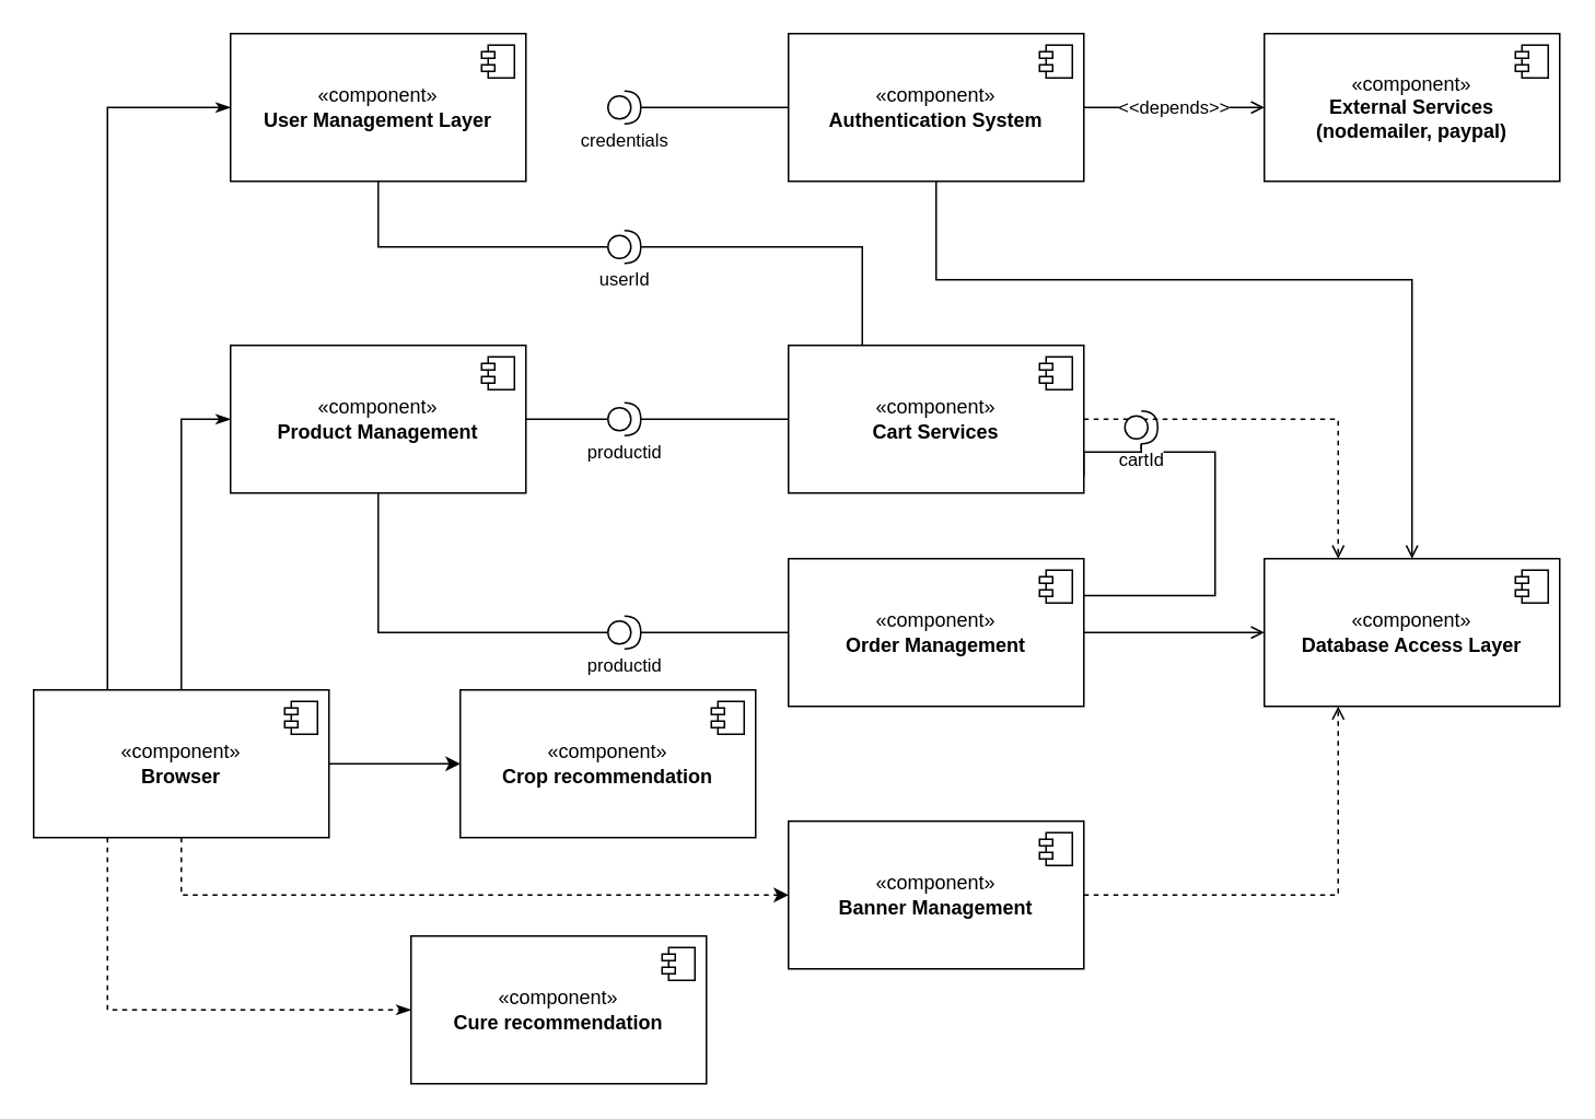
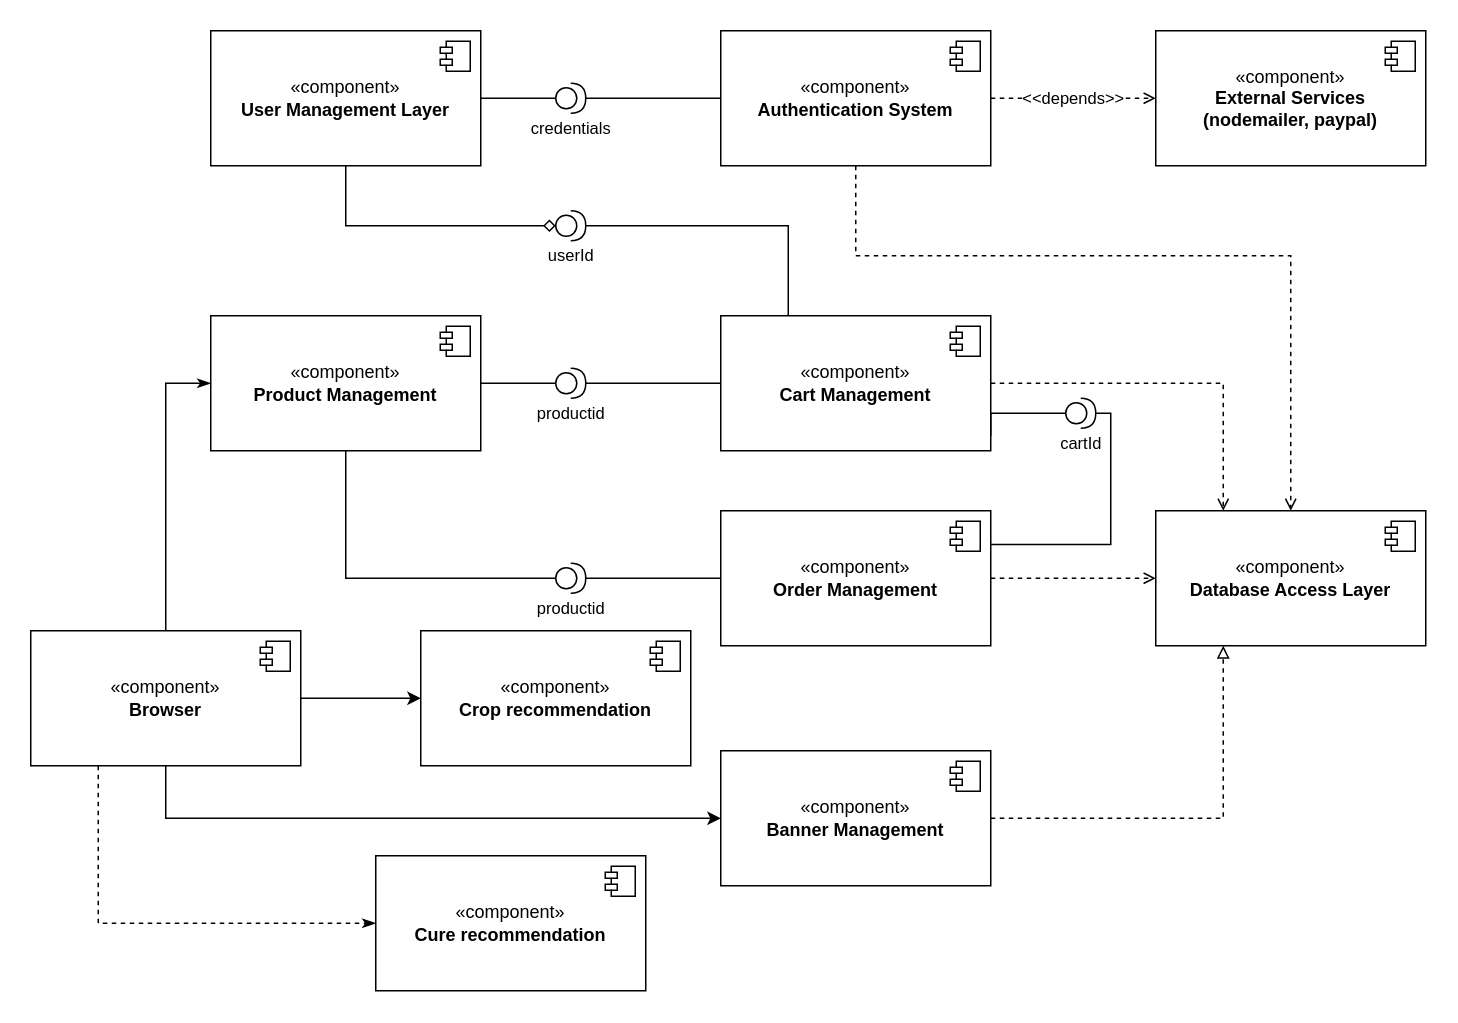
+ <mxCell id="27" style="edgeStyle=orthogonalEdgeStyle;rounded=0;orthogonalLoop=1;jettySize=auto;html=1;entryX=1;entryY=0.5;entryDx=0;entryDy=0;strokeColor=default;align=center;verticalAlign=middle;fontFamily=Helvetica;fontSize=11;fontColor=default;labelBackgroundColor=default;endArrow=none;endFill=0;" edge="1" parent="1" source="29" target="6"><mxGeometry relative="1" as="geometry" /></mxCell>
- <mxCell id="2" value="&amp;lt;&amp;lt;depends&amp;gt;&amp;gt;" style="edgeStyle=orthogonalEdgeStyle;rounded=0;orthogonalLoop=1;jettySize=auto;html=1;entryX=0;entryY=0.5;entryDx=0;entryDy=0;strokeColor=default;align=center;verticalAlign=middle;fontFamily=Helvetica;fontSize=11;fontColor=default;labelBackgroundColor=default;endArrow=open;endFill=0;dashed=0;" edge="1" parent="1" source="4" target="21"><mxGeometry relative="1" as="geometry" /></mxCell>
+ <mxCell id="2" value="&amp;lt;&amp;lt;depends&amp;gt;&amp;gt;" style="edgeStyle=orthogonalEdgeStyle;rounded=0;orthogonalLoop=1;jettySize=auto;html=1;entryX=0;entryY=0.5;entryDx=0;entryDy=0;strokeColor=default;align=center;verticalAlign=middle;fontFamily=Helvetica;fontSize=11;fontColor=default;labelBackgroundColor=default;endArrow=open;endFill=0;dashed=1;" edge="1" parent="1" source="4" target="21"><mxGeometry relative="1" as="geometry" /></mxCell>
- <mxCell id="45" style="edgeStyle=orthogonalEdgeStyle;rounded=0;orthogonalLoop=1;jettySize=auto;html=1;entryX=0;entryY=0.5;entryDx=0;entryDy=0;entryPerimeter=0;strokeColor=default;align=center;verticalAlign=middle;fontFamily=Helvetica;fontSize=11;fontColor=default;labelBackgroundColor=default;endArrow=none;endFill=0;" edge="1" parent="1" source="6" target="44"><mxGeometry relative="1" as="geometry"><Array as="points"><mxPoint x="230" y="150" /></Array></mxGeometry></mxCell>
+ <mxCell id="45" style="edgeStyle=orthogonalEdgeStyle;rounded=0;orthogonalLoop=1;jettySize=auto;html=1;entryX=0;entryY=0.5;entryDx=0;entryDy=0;entryPerimeter=0;strokeColor=default;align=center;verticalAlign=middle;fontFamily=Helvetica;fontSize=11;fontColor=default;labelBackgroundColor=default;endArrow=diamond;endFill=0;" edge="1" parent="1" source="6" target="44"><mxGeometry relative="1" as="geometry"><Array as="points"><mxPoint x="230" y="150" /></Array></mxGeometry></mxCell>
- <mxCell id="3" style="edgeStyle=orthogonalEdgeStyle;rounded=0;orthogonalLoop=1;jettySize=auto;html=1;entryX=0.5;entryY=0;entryDx=0;entryDy=0;dashed=0;strokeColor=default;align=center;verticalAlign=middle;fontFamily=Helvetica;fontSize=11;fontColor=default;labelBackgroundColor=default;endArrow=open;endFill=0;" edge="1" parent="1" source="4" target="19"><mxGeometry relative="1" as="geometry"><Array as="points"><mxPoint x="570" y="170" /><mxPoint x="860" y="170" /></Array></mxGeometry></mxCell>
+ <mxCell id="3" style="edgeStyle=orthogonalEdgeStyle;rounded=0;orthogonalLoop=1;jettySize=auto;html=1;entryX=0.5;entryY=0;entryDx=0;entryDy=0;dashed=1;strokeColor=default;align=center;verticalAlign=middle;fontFamily=Helvetica;fontSize=11;fontColor=default;labelBackgroundColor=default;endArrow=open;endFill=0;" edge="1" parent="1" source="4" target="19"><mxGeometry relative="1" as="geometry"><Array as="points"><mxPoint x="570" y="170" /><mxPoint x="860" y="170" /></Array></mxGeometry></mxCell>
- <mxCell id="40" style="edgeStyle=orthogonalEdgeStyle;rounded=0;orthogonalLoop=1;jettySize=auto;html=1;exitX=0.25;exitY=0;exitDx=0;exitDy=0;entryX=0;entryY=0.5;entryDx=0;entryDy=0;strokeColor=default;align=center;verticalAlign=middle;fontFamily=Helvetica;fontSize=11;fontColor=default;labelBackgroundColor=default;endArrow=classicThin;endFill=1;" edge="1" parent="1" source="41" target="6"><mxGeometry relative="1" as="geometry" /></mxCell>
- <mxCell id="11" value="«component»&lt;br&gt;&lt;b&gt;Cart Services&lt;/b&gt;" style="html=1;dropTarget=0;whiteSpace=wrap;" vertex="1" parent="1"><mxGeometry x="480" y="210" width="180" height="90" as="geometry" /></mxCell>
+ <mxCell id="11" value="«component»&lt;br&gt;&lt;b&gt;Cart Management&lt;/b&gt;" style="html=1;dropTarget=0;whiteSpace=wrap;" vertex="1" parent="1"><mxGeometry x="480" y="210" width="180" height="90" as="geometry" /></mxCell>
- <mxCell id="47" value="cartId" style="shape=providedRequiredInterface;html=1;verticalLabelPosition=bottom;sketch=0;fontFamily=Helvetica;fontSize=11;fontColor=default;labelBackgroundColor=default;" vertex="1" parent="1"><mxGeometry x="685" y="250" width="20" height="20" as="geometry" /></mxCell>
+ <mxCell id="47" value="cartId" style="shape=providedRequiredInterface;html=1;verticalLabelPosition=bottom;sketch=0;fontFamily=Helvetica;fontSize=11;fontColor=default;labelBackgroundColor=default;" vertex="1" parent="1"><mxGeometry x="710" y="265" width="20" height="20" as="geometry" /></mxCell>
- <mxCell id="13" style="edgeStyle=orthogonalEdgeStyle;rounded=0;orthogonalLoop=1;jettySize=auto;html=1;entryX=0;entryY=0.5;entryDx=0;entryDy=0;dashed=0;strokeColor=default;align=center;verticalAlign=middle;fontFamily=Helvetica;fontSize=11;fontColor=default;labelBackgroundColor=default;endArrow=open;endFill=0;" edge="1" parent="1" source="14" target="19"><mxGeometry relative="1" as="geometry" /></mxCell>
+ <mxCell id="13" style="edgeStyle=orthogonalEdgeStyle;rounded=0;orthogonalLoop=1;jettySize=auto;html=1;entryX=0;entryY=0.5;entryDx=0;entryDy=0;dashed=1;strokeColor=default;align=center;verticalAlign=middle;fontFamily=Helvetica;fontSize=11;fontColor=default;labelBackgroundColor=default;endArrow=open;endFill=0;" edge="1" parent="1" source="14" target="19"><mxGeometry relative="1" as="geometry" /></mxCell>
- <mxCell id="16" style="edgeStyle=orthogonalEdgeStyle;rounded=0;orthogonalLoop=1;jettySize=auto;html=1;entryX=0.25;entryY=1;entryDx=0;entryDy=0;dashed=1;strokeColor=default;align=center;verticalAlign=middle;fontFamily=Helvetica;fontSize=11;fontColor=default;labelBackgroundColor=default;endArrow=open;endFill=0;" edge="1" parent="1" source="17" target="19"><mxGeometry relative="1" as="geometry" /></mxCell>
+ <mxCell id="16" style="edgeStyle=orthogonalEdgeStyle;rounded=0;orthogonalLoop=1;jettySize=auto;html=1;entryX=0.25;entryY=1;entryDx=0;entryDy=0;dashed=1;strokeColor=default;align=center;verticalAlign=middle;fontFamily=Helvetica;fontSize=11;fontColor=default;labelBackgroundColor=default;endArrow=block;endFill=0;" edge="1" parent="1" source="17" target="19"><mxGeometry relative="1" as="geometry" /></mxCell>
- <mxCell id="36" style="edgeStyle=orthogonalEdgeStyle;rounded=0;orthogonalLoop=1;jettySize=auto;html=1;entryX=0;entryY=0.5;entryDx=0;entryDy=0;strokeColor=default;align=center;verticalAlign=middle;fontFamily=Helvetica;fontSize=11;fontColor=default;labelBackgroundColor=default;endArrow=classic;endFill=1;dashed=1;" edge="1" parent="1" source="41" target="17"><mxGeometry relative="1" as="geometry"><Array as="points"><mxPoint x="110" y="545" /></Array></mxGeometry></mxCell>
+ <mxCell id="36" style="edgeStyle=orthogonalEdgeStyle;rounded=0;orthogonalLoop=1;jettySize=auto;html=1;entryX=0;entryY=0.5;entryDx=0;entryDy=0;strokeColor=default;align=center;verticalAlign=middle;fontFamily=Helvetica;fontSize=11;fontColor=default;labelBackgroundColor=default;endArrow=classic;endFill=1;" edge="1" parent="1" source="41" target="17"><mxGeometry relative="1" as="geometry"><Array as="points"><mxPoint x="110" y="545" /></Array></mxGeometry></mxCell>
